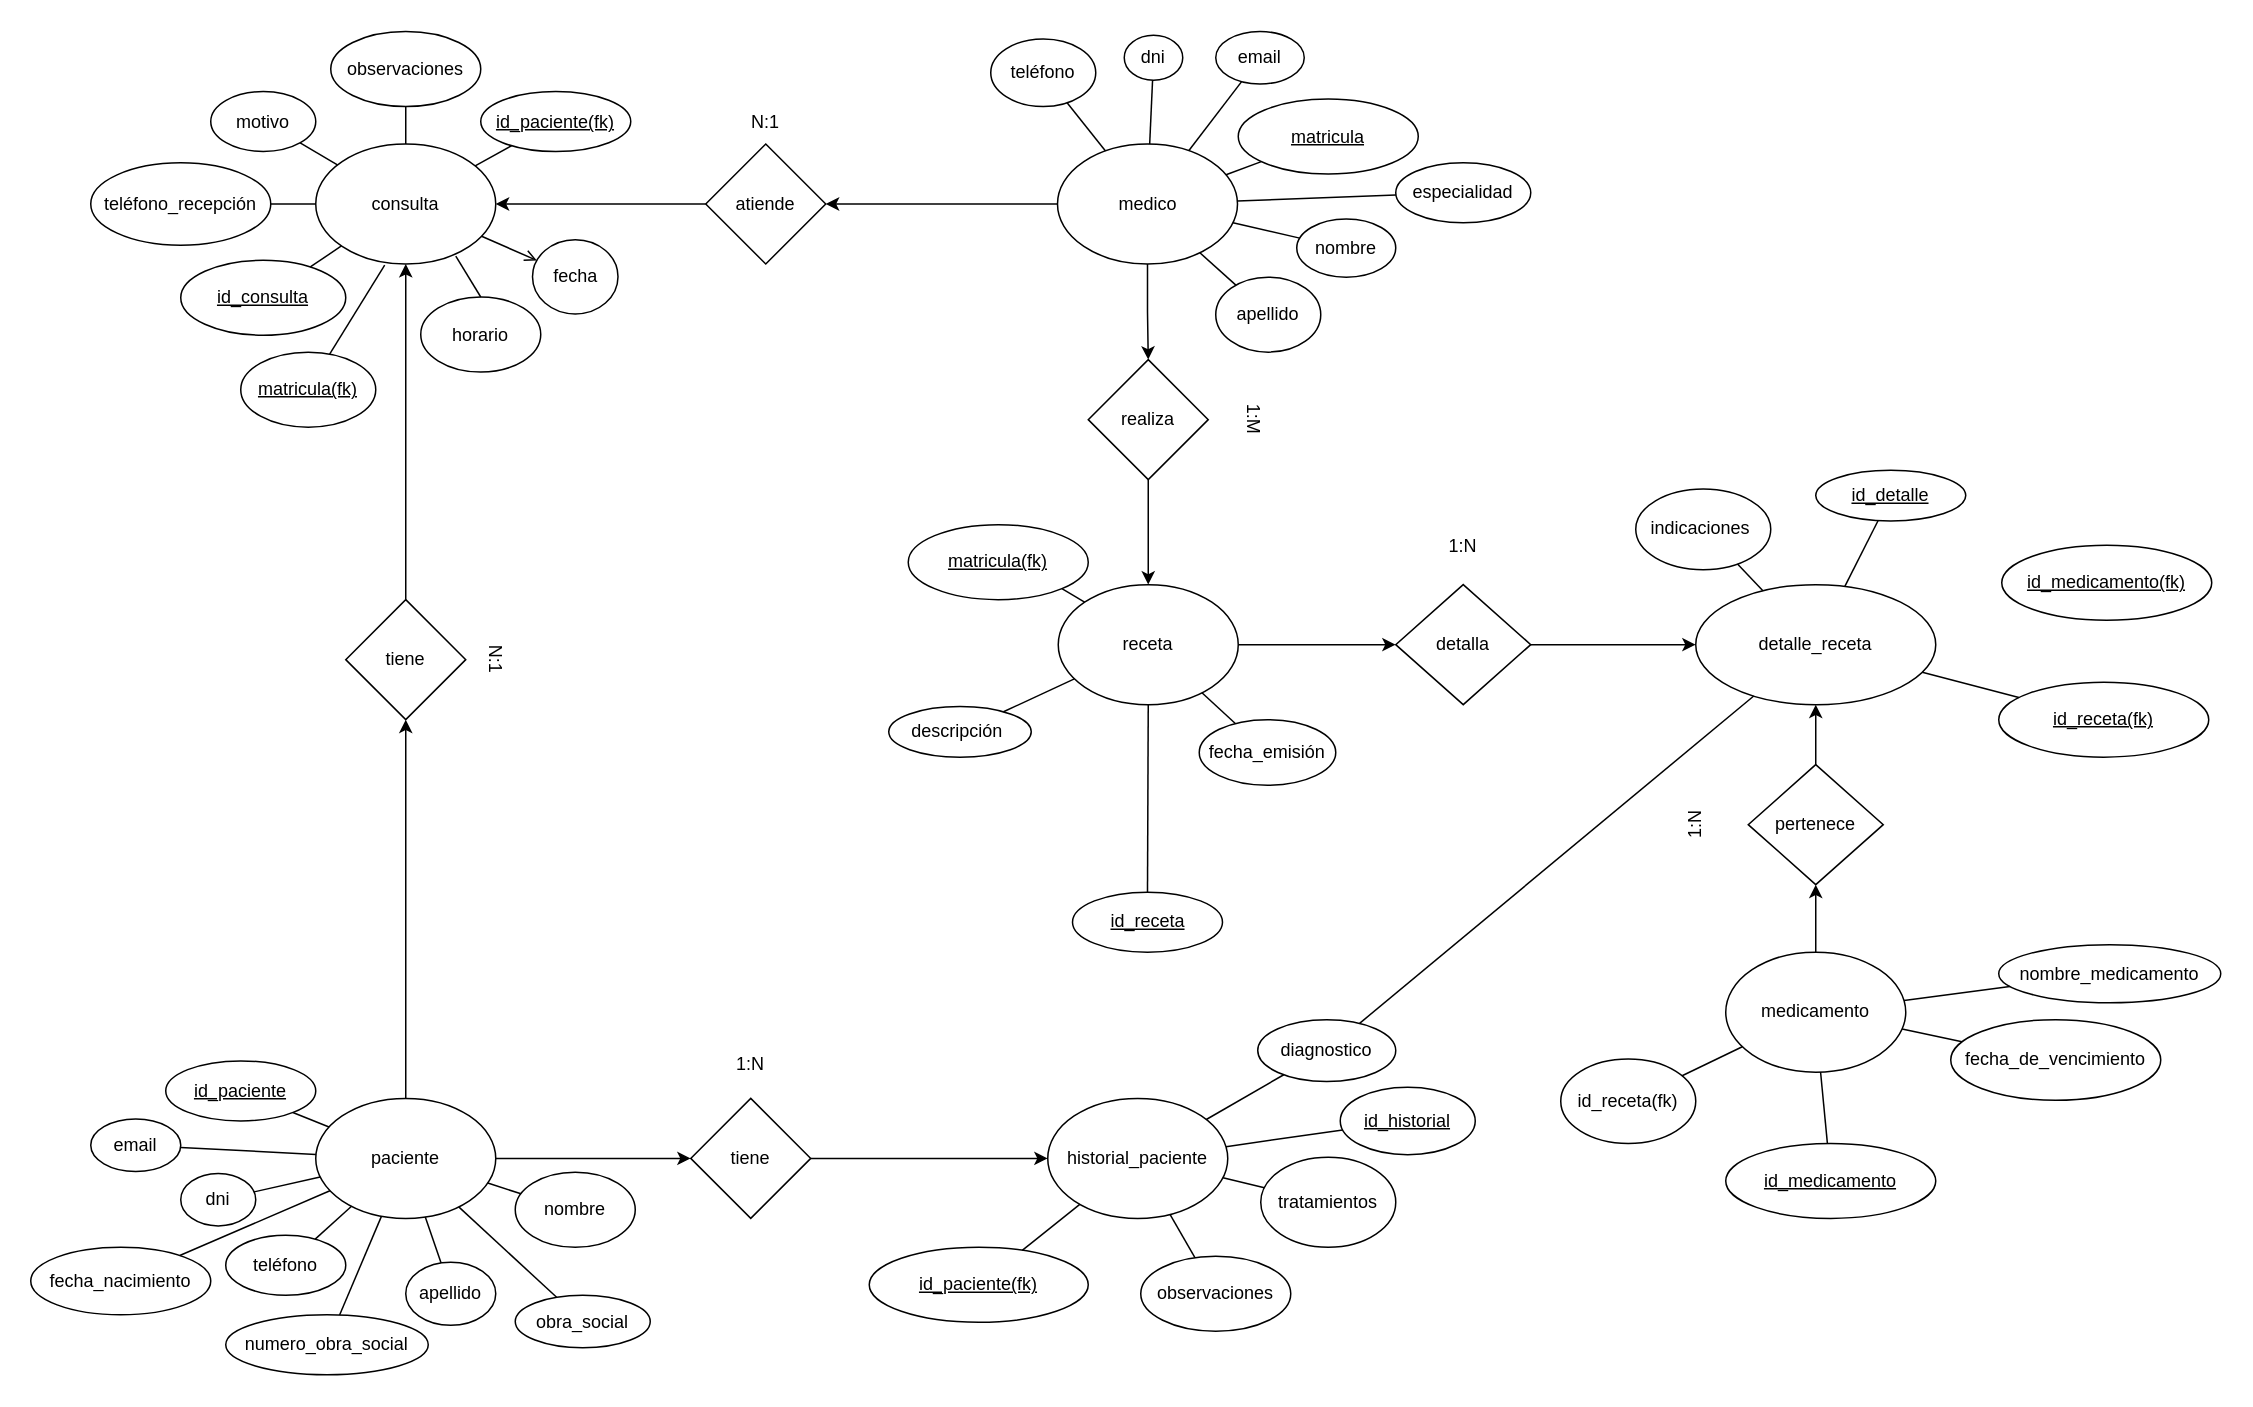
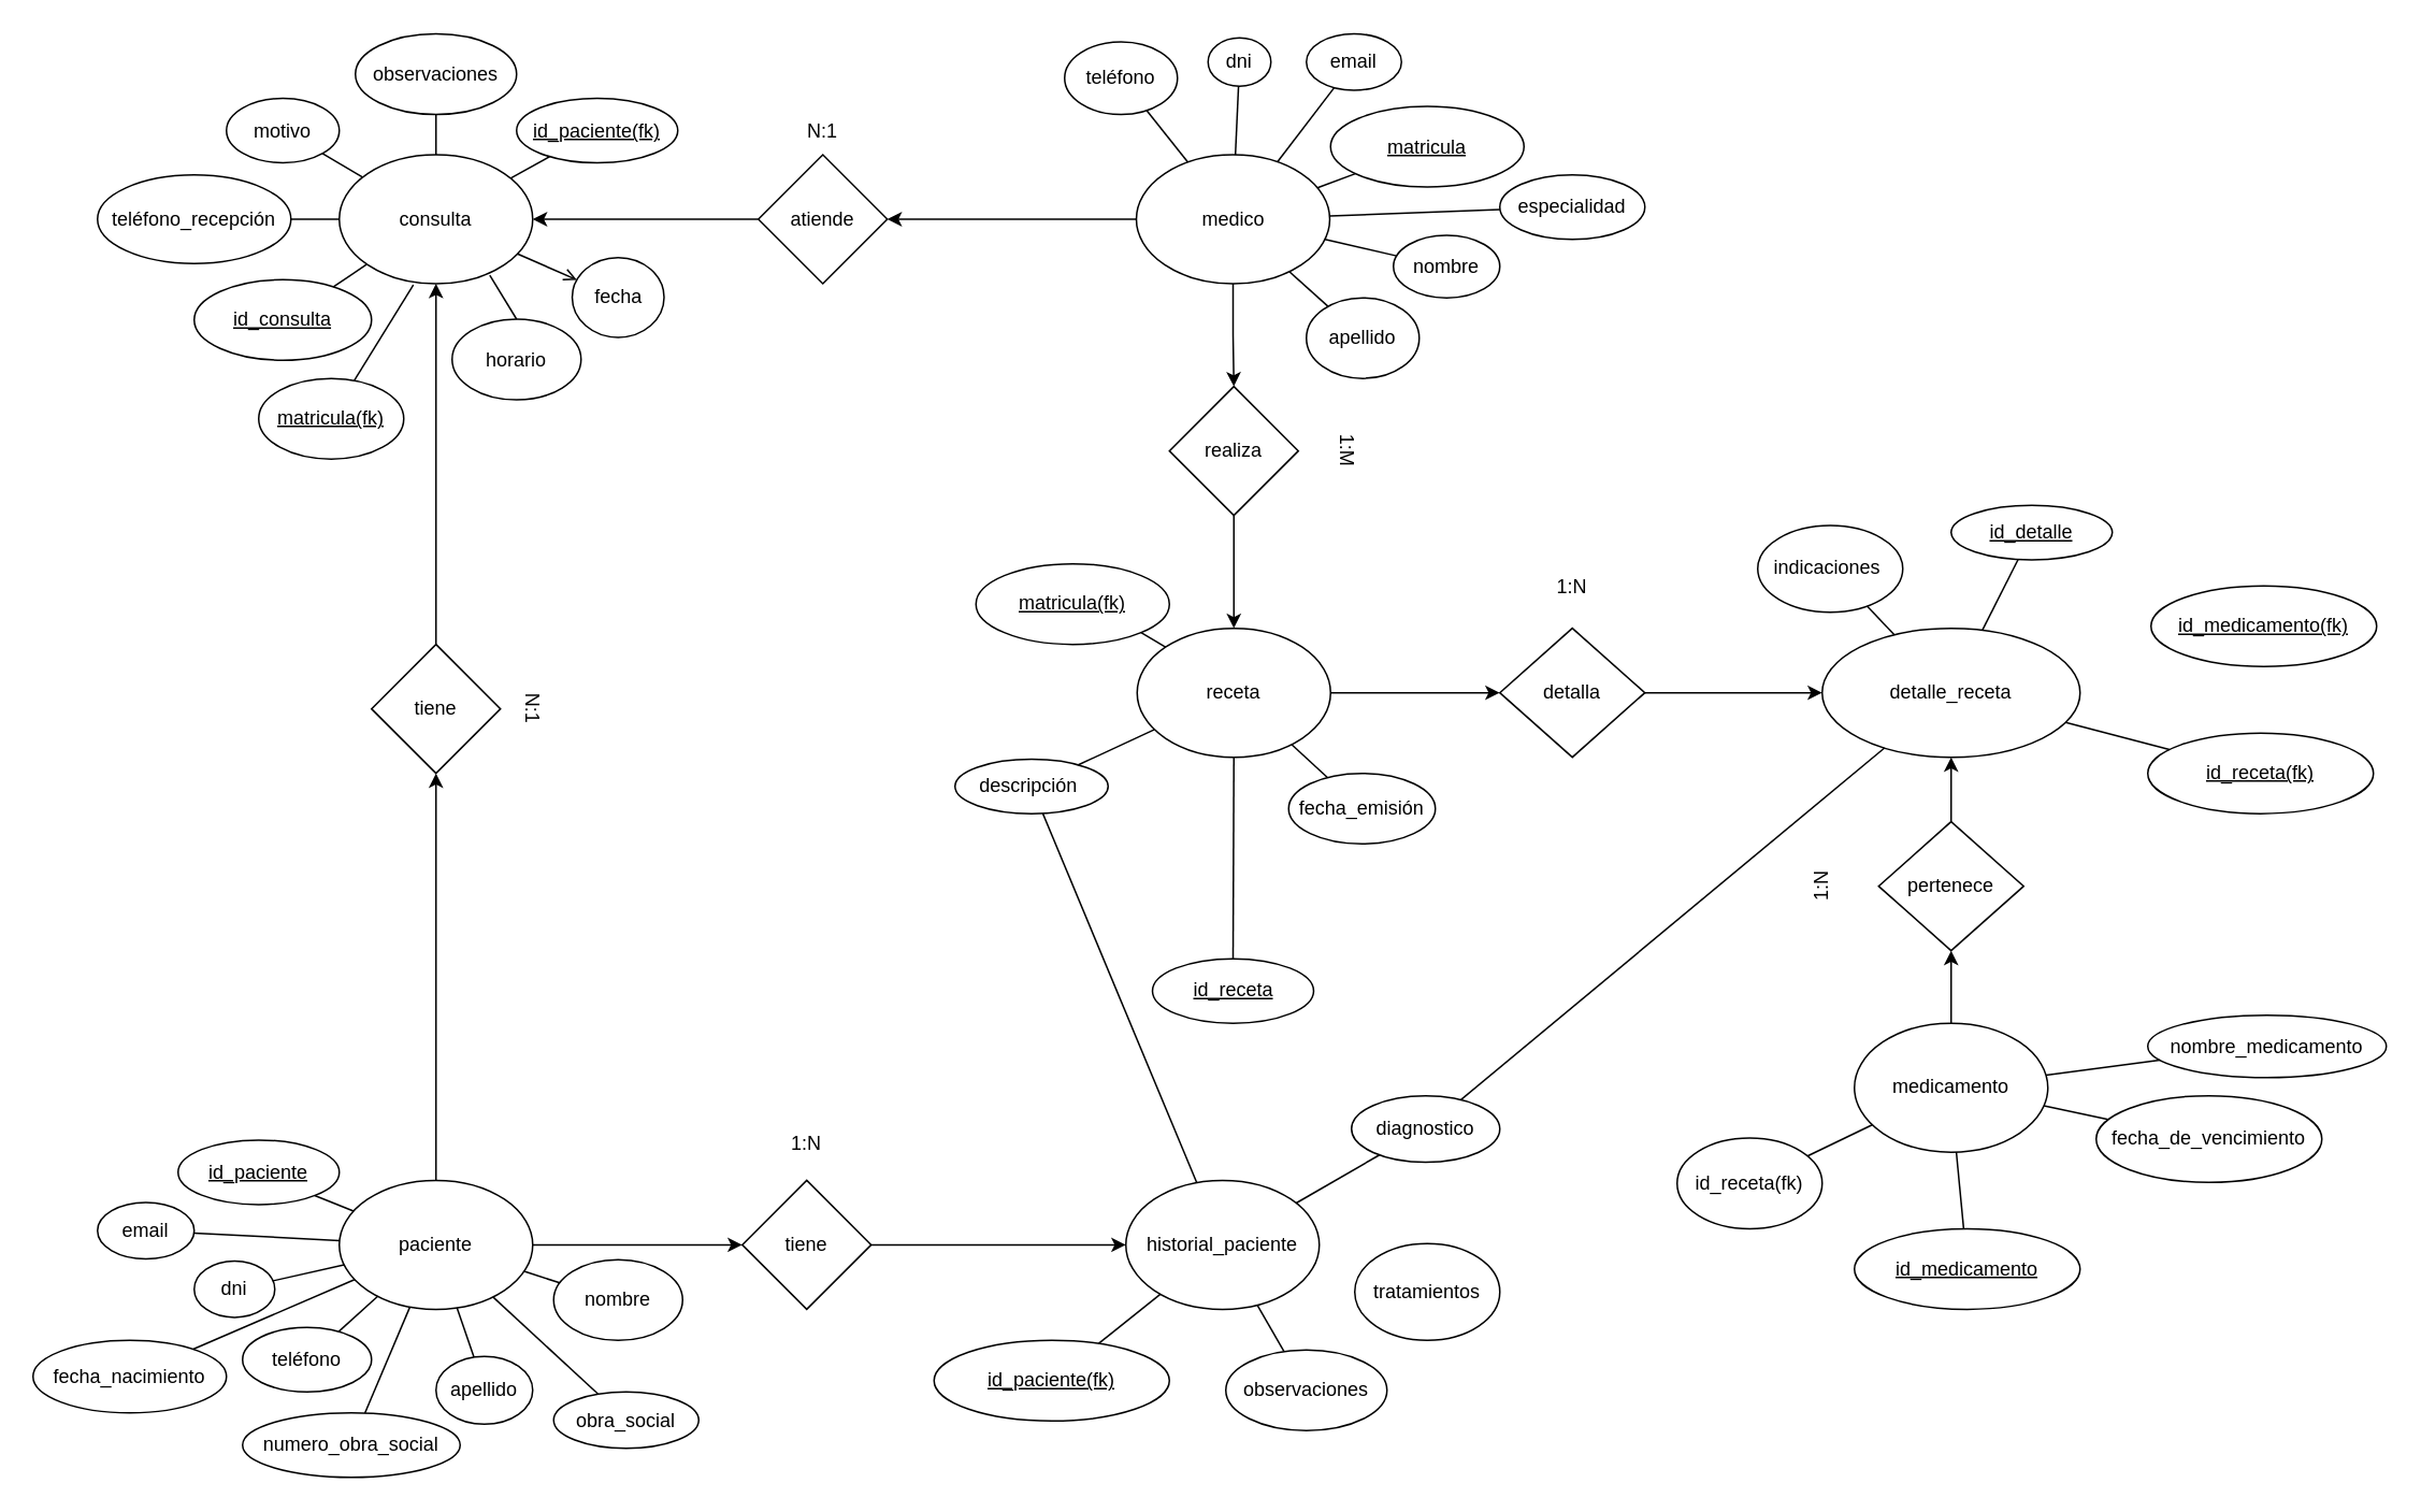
- <mxCell id="25" value="&lt;u&gt;id_historial&lt;/u&gt;" style="ellipse;whiteSpace=wrap;html=1;" vertex="1" parent="1"><mxGeometry x="893" y="724.25" width="90" height="45" as="geometry" /></mxCell>
- <mxCell id="51" value="" style="endArrow=none;html=1;rounded=0;" edge="1" parent="1" source="6" target="25"><mxGeometry width="50" height="50" relative="1" as="geometry"><mxPoint x="813" y="614.25" as="sourcePoint" /><mxPoint x="863" y="564.25" as="targetPoint" /></mxGeometry></mxCell>
- <mxCell id="52" value="" style="endArrow=none;html=1;rounded=0;" edge="1" parent="1" source="6" target="26"><mxGeometry width="50" height="50" relative="1" as="geometry"><mxPoint x="823" y="624.25" as="sourcePoint" /><mxPoint x="873" y="574.25" as="targetPoint" /></mxGeometry></mxCell>
+ <mxCell id="52" value="" style="endArrow=none;html=1;rounded=0;" edge="1" parent="1" source="6" target="68"><mxGeometry width="50" height="50" relative="1" as="geometry"><mxPoint x="823" y="624.25" as="sourcePoint" /><mxPoint x="873" y="574.25" as="targetPoint" /></mxGeometry></mxCell>
